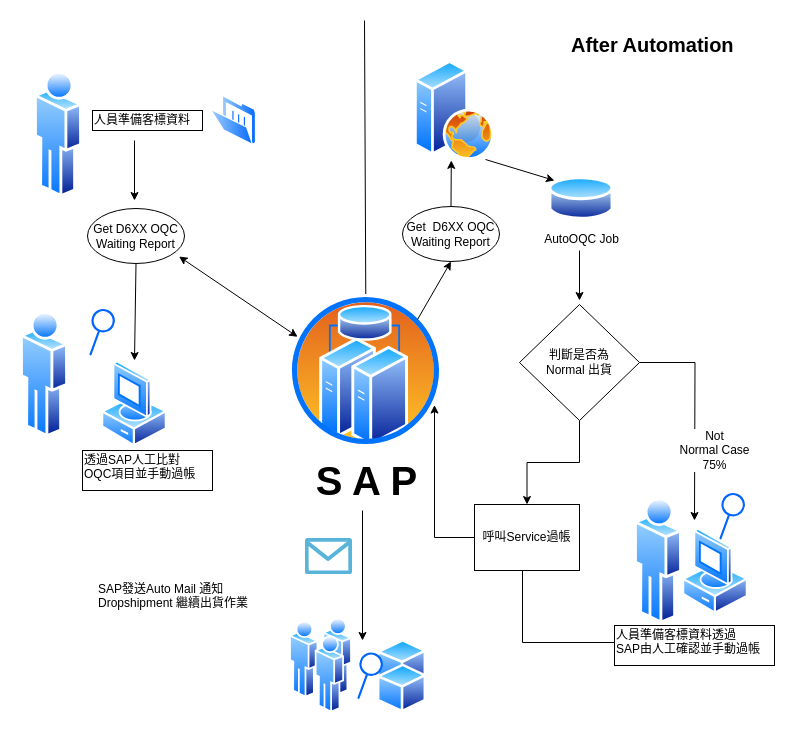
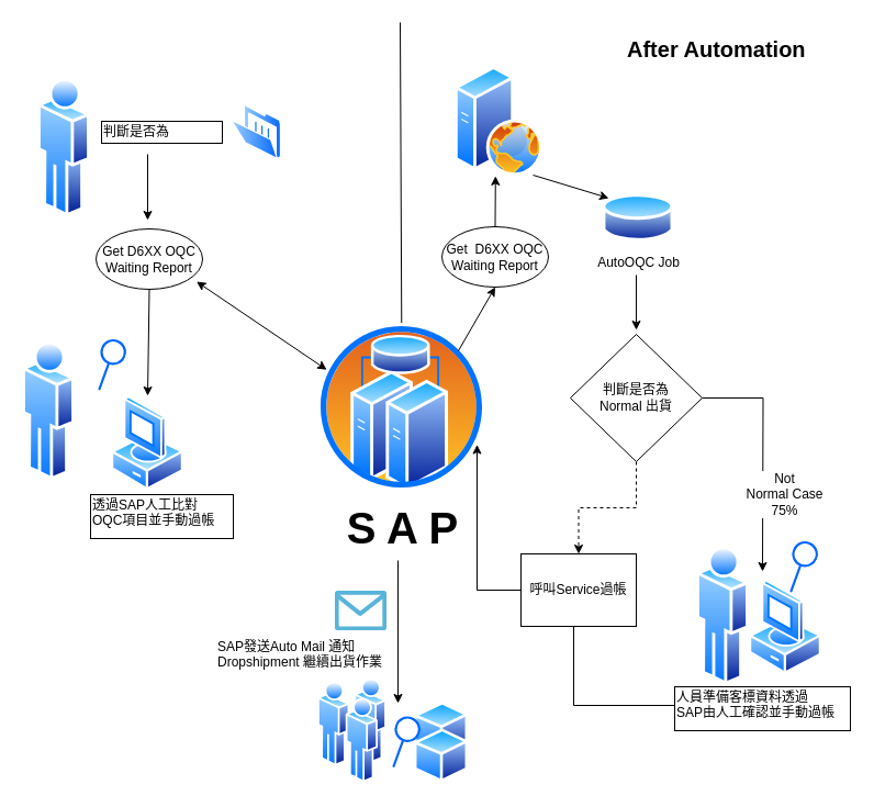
- <mxCell id="4" value="人員準備客標資料" style="text;html=1;resizable=0;points=[];autosize=1;align=left;verticalAlign=top;spacingTop=-4;strokeColor=#000000;" parent="1" vertex="1"><mxGeometry x="92" y="110" width="110" height="20" as="geometry" /></mxCell>
+ <mxCell id="4" value="判斷是否為" style="text;html=1;resizable=0;points=[];autosize=1;align=left;verticalAlign=top;spacingTop=-4;strokeColor=#000000;" parent="1" vertex="1"><mxGeometry x="92" y="110" width="110" height="20" as="geometry" /></mxCell>
- <mxCell id="23" style="edgeStyle=orthogonalEdgeStyle;rounded=0;orthogonalLoop=1;jettySize=auto;html=1;entryX=0.5;entryY=0;entryDx=0;entryDy=0;" parent="1" source="26" target="32" edge="1"><mxGeometry relative="1" as="geometry"><mxPoint x="579" y="520" as="targetPoint" /></mxGeometry></mxCell>
+ <mxCell id="23" style="edgeStyle=orthogonalEdgeStyle;rounded=0;orthogonalLoop=1;jettySize=auto;html=1;entryX=0.5;entryY=0;entryDx=0;entryDy=0;dashed=1;" parent="1" source="26" target="32" edge="1"><mxGeometry relative="1" as="geometry"><mxPoint x="579" y="520" as="targetPoint" /></mxGeometry></mxCell>
- <mxCell id="34" value="SAP發送Auto Mail 通知&lt;br&gt;Dropshipment 繼續出貨作業&lt;br&gt;" style="text;html=1;resizable=0;points=[];autosize=1;align=left;verticalAlign=top;spacingTop=-4;" vertex="1" parent="1"><mxGeometry x="95.5" y="579" width="170" height="30" as="geometry" /></mxCell>
+ <mxCell id="34" value="SAP發送Auto Mail 通知&lt;br&gt;Dropshipment 繼續出貨作業&lt;br&gt;" style="text;html=1;resizable=0;points=[];autosize=1;align=left;verticalAlign=top;spacingTop=-4;" vertex="1" parent="1"><mxGeometry x="195.5" y="579" width="170" height="30" as="geometry" /></mxCell>
